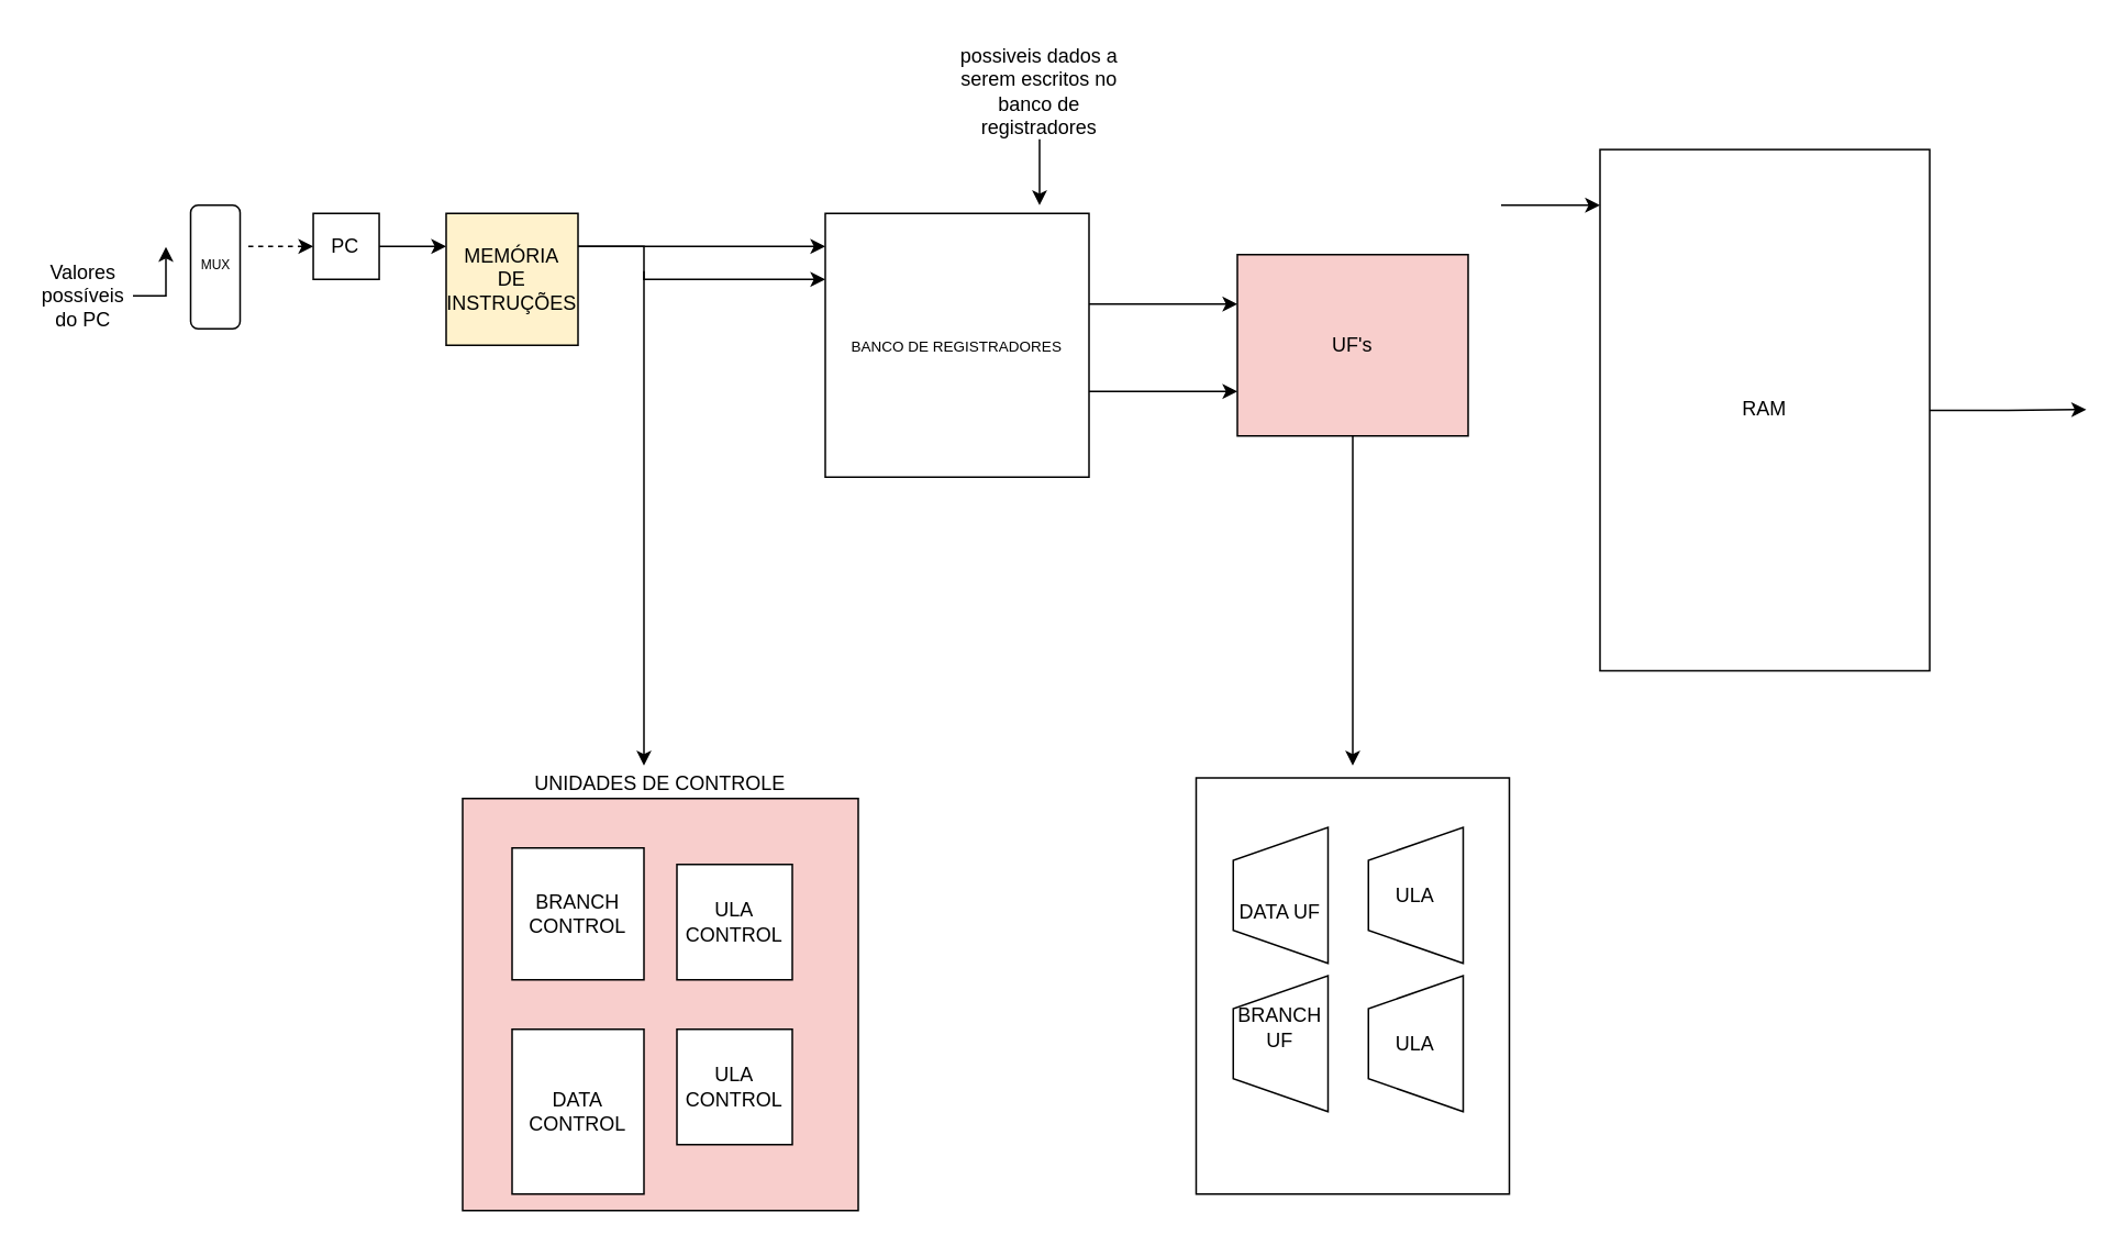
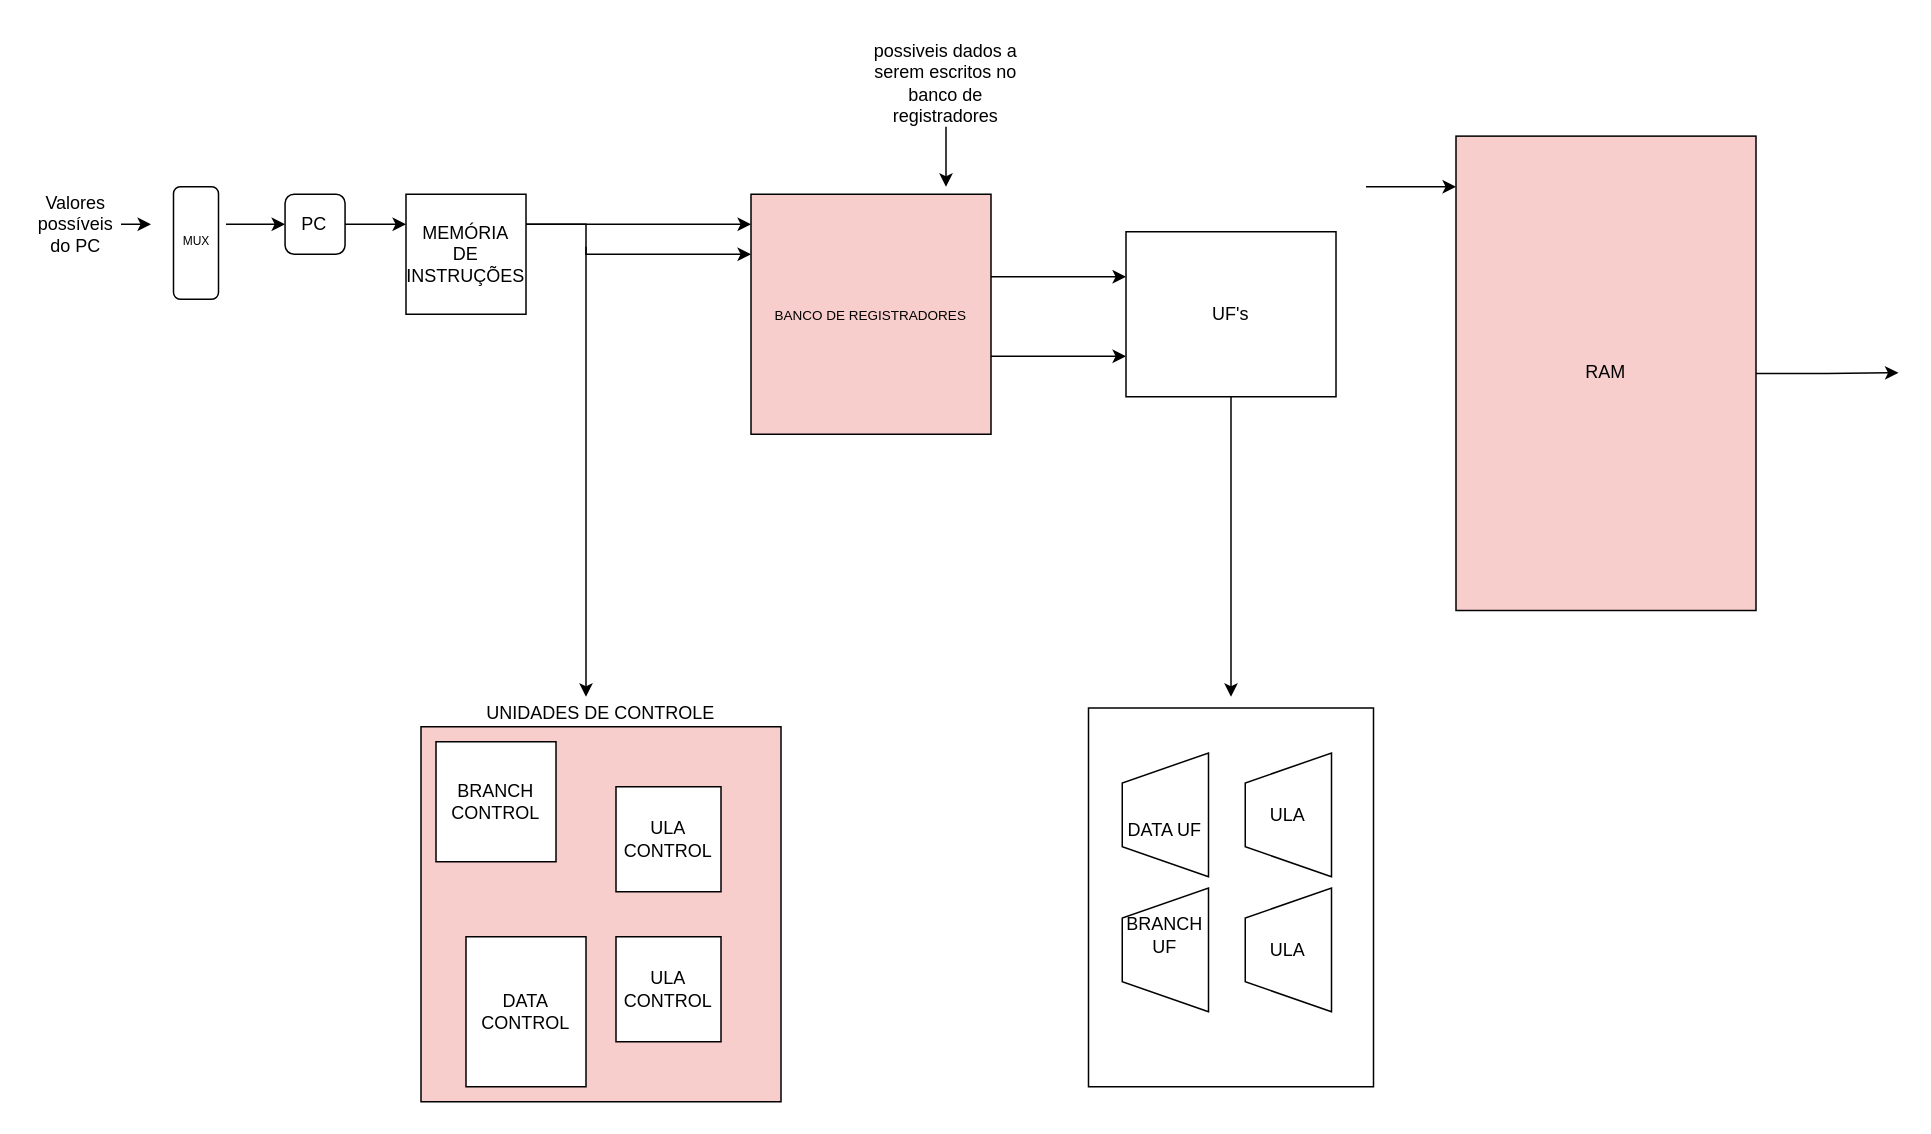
- <mxCell id="12" style="edgeStyle=orthogonalEdgeStyle;rounded=0;orthogonalLoop=1;jettySize=auto;html=1;entryX=0;entryY=0.5;entryDx=0;entryDy=0;dashed=1;" parent="1" source="11" target="8" edge="1"><mxGeometry relative="1" as="geometry"><Array as="points"><mxPoint x="180" y="149" /><mxPoint x="180" y="149" /></Array></mxGeometry></mxCell>
+ <mxCell id="12" style="edgeStyle=orthogonalEdgeStyle;rounded=0;orthogonalLoop=1;jettySize=auto;html=1;entryX=0;entryY=0.5;entryDx=0;entryDy=0;" parent="1" source="11" target="8" edge="1"><mxGeometry relative="1" as="geometry"><Array as="points"><mxPoint x="180" y="149" /><mxPoint x="180" y="149" /></Array></mxGeometry></mxCell>
- <mxCell id="8" value="PC" style="whiteSpace=wrap;html=1;" parent="1" vertex="1"><mxGeometry x="189.37" y="129" width="40" height="40" as="geometry" /></mxCell>
+ <mxCell id="8" value="PC" style="whiteSpace=wrap;html=1;rounded=1;" parent="1" vertex="1"><mxGeometry x="189.37" y="129" width="40" height="40" as="geometry" /></mxCell>
- <mxCell id="6" value="MEMÓRIA&lt;br&gt;DE&lt;br&gt;INSTRUÇÕES" style="whiteSpace=wrap;html=1;fillColor=#fff2cc;" parent="1" vertex="1"><mxGeometry x="270" y="129" width="80" height="80" as="geometry" /></mxCell>
+ <mxCell id="6" value="MEMÓRIA&lt;br&gt;DE&lt;br&gt;INSTRUÇÕES" style="whiteSpace=wrap;html=1;" parent="1" vertex="1"><mxGeometry x="270" y="129" width="80" height="80" as="geometry" /></mxCell>
- <mxCell id="14" value="Valores possíveis do PC" style="text;html=1;align=center;verticalAlign=middle;whiteSpace=wrap;rounded=0;fontColor=light-dark(#000000,#FFFFFF);" parent="1" vertex="1"><mxGeometry x="20" y="164" width="60" height="30" as="geometry" /></mxCell>
+ <mxCell id="14" value="Valores possíveis do PC" style="text;html=1;align=center;verticalAlign=middle;whiteSpace=wrap;rounded=0;fontColor=light-dark(#000000,#FFFFFF);" parent="1" vertex="1"><mxGeometry x="20" y="134" width="60" height="30" as="geometry" /></mxCell>
- <mxCell id="7" value="&lt;font style=&quot;font-size: 9px;&quot;&gt;BANCO DE REGISTRADORES&lt;/font&gt;" style="whiteSpace=wrap;html=1;" parent="1" vertex="1"><mxGeometry x="500" y="129" width="160" height="160" as="geometry" /></mxCell>
+ <mxCell id="7" value="&lt;font style=&quot;font-size: 9px;&quot;&gt;BANCO DE REGISTRADORES&lt;/font&gt;" style="whiteSpace=wrap;html=1;fillColor=#f8cecc;" parent="1" vertex="1"><mxGeometry x="500" y="129" width="160" height="160" as="geometry" /></mxCell>
- <mxCell id="34" value="UF's" style="rounded=0;whiteSpace=wrap;html=1;fillColor=#f8cecc;" vertex="1" parent="1"><mxGeometry x="750" y="154" width="140" height="110" as="geometry" /></mxCell>
+ <mxCell id="34" value="UF's" style="rounded=0;whiteSpace=wrap;html=1;" vertex="1" parent="1"><mxGeometry x="750" y="154" width="140" height="110" as="geometry" /></mxCell>
- <mxCell id="30" value="RAM" style="rounded=0;whiteSpace=wrap;html=1;" vertex="1" parent="1"><mxGeometry x="970" y="90.25" width="200" height="316.25" as="geometry" /></mxCell>
+ <mxCell id="30" value="RAM" style="rounded=0;whiteSpace=wrap;html=1;fillColor=#f8cecc;" vertex="1" parent="1"><mxGeometry x="970" y="90.25" width="200" height="316.25" as="geometry" /></mxCell>
- <mxCell id="17" value="&lt;div&gt;BRANCH&lt;/div&gt;&lt;div&gt;CONTROL&lt;/div&gt;" style="rounded=0;whiteSpace=wrap;html=1;" vertex="1" parent="1"><mxGeometry x="310" y="514" width="80" height="80" as="geometry" /></mxCell>
+ <mxCell id="17" value="&lt;div&gt;BRANCH&lt;/div&gt;&lt;div&gt;CONTROL&lt;/div&gt;" style="rounded=0;whiteSpace=wrap;html=1;" vertex="1" parent="1"><mxGeometry x="290" y="494" width="80" height="80" as="geometry" /></mxCell>
